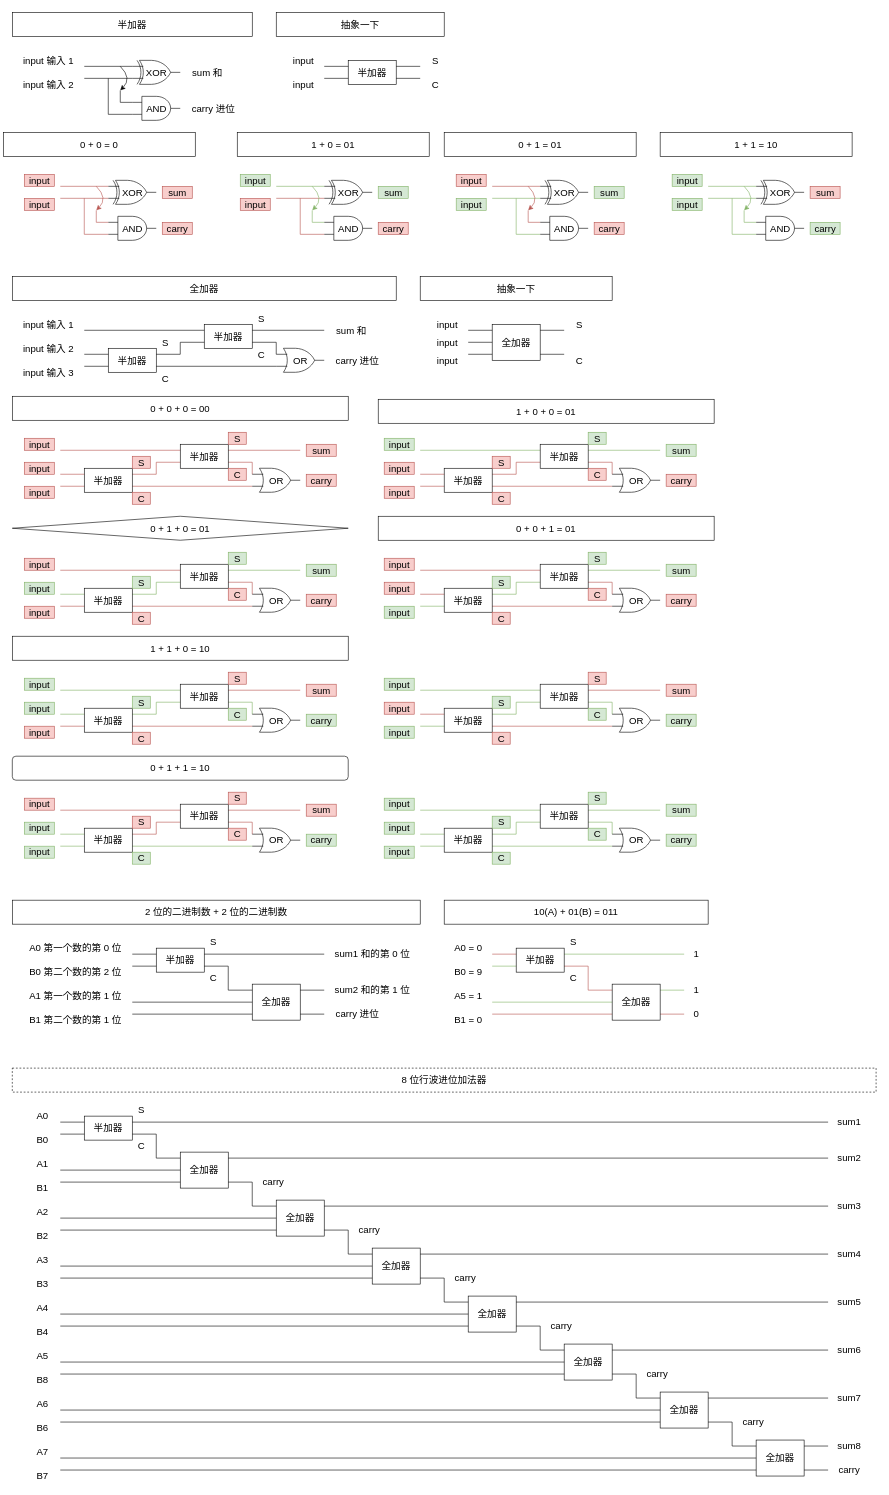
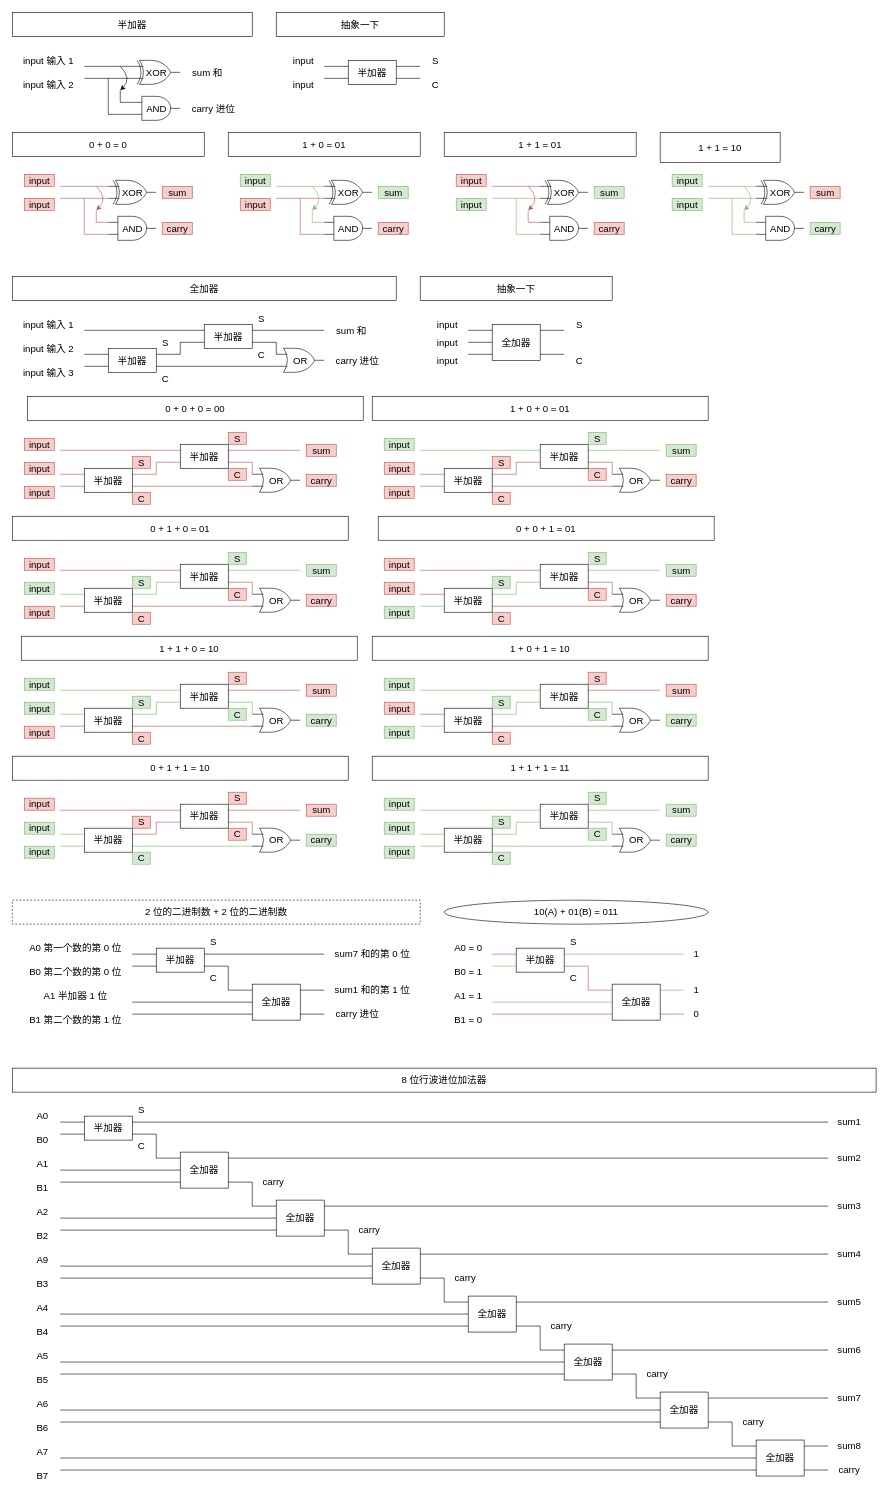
- <mxCell id="34" value="0 + 0 = 0" style="rounded=0;whiteSpace=wrap;html=1;fontSize=16;strokeColor=#000000;fillColor=none;container=0;" parent="1" vertex="1"><mxGeometry x="5" y="220" width="320" height="40" as="geometry" /></mxCell>
+ <mxCell id="34" value="0 + 0 = 0" style="rounded=0;whiteSpace=wrap;html=1;fontSize=16;strokeColor=#000000;fillColor=none;container=0;" parent="1" vertex="1"><mxGeometry x="20" y="220" width="320" height="40" as="geometry" /></mxCell>
- <mxCell id="46" value="1 + 0 = 01" style="rounded=0;whiteSpace=wrap;html=1;fontSize=16;strokeColor=#000000;fillColor=none;container=0;" parent="1" vertex="1"><mxGeometry x="395" y="220" width="320" height="40" as="geometry" /></mxCell>
+ <mxCell id="46" value="1 + 0 = 01" style="rounded=0;whiteSpace=wrap;html=1;fontSize=16;strokeColor=#000000;fillColor=none;container=0;" parent="1" vertex="1"><mxGeometry x="380" y="220" width="320" height="40" as="geometry" /></mxCell>
- <mxCell id="58" value="0 + 1 = 01" style="rounded=0;whiteSpace=wrap;html=1;fontSize=16;strokeColor=#000000;fillColor=none;container=0;" parent="1" vertex="1"><mxGeometry x="740" y="220" width="320" height="40" as="geometry" /></mxCell>
+ <mxCell id="58" value="1 + 1 = 01" style="rounded=0;whiteSpace=wrap;html=1;fontSize=16;strokeColor=#000000;fillColor=none;container=0;" parent="1" vertex="1"><mxGeometry x="740" y="220" width="320" height="40" as="geometry" /></mxCell>
- <mxCell id="70" value="1 + 1 = 10" style="rounded=0;whiteSpace=wrap;html=1;fontSize=16;strokeColor=#000000;fillColor=none;container=0;" parent="1" vertex="1"><mxGeometry x="1100" y="220" width="320" height="40" as="geometry" /></mxCell>
+ <mxCell id="70" value="1 + 1 = 10" style="rounded=0;whiteSpace=wrap;html=1;fontSize=16;strokeColor=#000000;fillColor=none;container=0;" parent="1" vertex="1"><mxGeometry x="1100" y="220" width="200" height="50" as="geometry" /></mxCell>
- <mxCell id="103" value="0 + 0 + 0 = 00" style="rounded=0;whiteSpace=wrap;html=1;fontSize=16;strokeColor=#000000;fillColor=none;container=0;" parent="1" vertex="1"><mxGeometry x="20" y="660" width="560" height="40" as="geometry" /></mxCell>
+ <mxCell id="103" value="0 + 0 + 0 = 00" style="rounded=0;whiteSpace=wrap;html=1;fontSize=16;strokeColor=#000000;fillColor=none;container=0;" parent="1" vertex="1"><mxGeometry x="45" y="660" width="560" height="40" as="geometry" /></mxCell>
- <mxCell id="108" value="1 + 0 + 0 = 01" style="rounded=0;whiteSpace=wrap;html=1;fontSize=16;strokeColor=#000000;fillColor=none;container=0;" parent="1" vertex="1"><mxGeometry x="630" y="665" width="560" height="40" as="geometry" /></mxCell>
+ <mxCell id="108" value="1 + 0 + 0 = 01" style="rounded=0;whiteSpace=wrap;html=1;fontSize=16;strokeColor=#000000;fillColor=none;container=0;" parent="1" vertex="1"><mxGeometry x="620" y="660" width="560" height="40" as="geometry" /></mxCell>
- <mxCell id="113" value="0 + 1 + 0 = 01" style="rhombus;whiteSpace=wrap;html=1;fontSize=16;strokeColor=#000000;fillColor=none;container=0;" parent="1" vertex="1"><mxGeometry x="20" y="860" width="560" height="40" as="geometry" /></mxCell>
+ <mxCell id="113" value="0 + 1 + 0 = 01" style="rounded=0;whiteSpace=wrap;html=1;fontSize=16;strokeColor=#000000;fillColor=none;container=0;" parent="1" vertex="1"><mxGeometry x="20" y="860" width="560" height="40" as="geometry" /></mxCell>
- <mxCell id="109" value="1 + 1 + 0 = 10" style="rounded=0;whiteSpace=wrap;html=1;fontSize=16;strokeColor=#000000;fillColor=none;container=0;" parent="1" vertex="1"><mxGeometry x="20" y="1060" width="560" height="40" as="geometry" /></mxCell>
+ <mxCell id="109" value="1 + 1 + 0 = 10" style="rounded=0;whiteSpace=wrap;html=1;fontSize=16;strokeColor=#000000;fillColor=none;container=0;" parent="1" vertex="1"><mxGeometry x="35" y="1060" width="560" height="40" as="geometry" /></mxCell>
+ <mxCell id="110" value="1 + 0 + 1 = 10" style="rounded=0;whiteSpace=wrap;html=1;fontSize=16;strokeColor=#000000;fillColor=none;container=0;" parent="1" vertex="1"><mxGeometry x="620" y="1060" width="560" height="40" as="geometry" /></mxCell>
- <mxCell id="111" value="0 + 1 + 1 = 10" style="whiteSpace=wrap;html=1;fontSize=16;strokeColor=#000000;fillColor=none;container=0;rounded=1;" parent="1" vertex="1"><mxGeometry x="20" y="1260" width="560" height="40" as="geometry" /></mxCell>
+ <mxCell id="111" value="0 + 1 + 1 = 10" style="rounded=0;whiteSpace=wrap;html=1;fontSize=16;strokeColor=#000000;fillColor=none;container=0;" parent="1" vertex="1"><mxGeometry x="20" y="1260" width="560" height="40" as="geometry" /></mxCell>
+ <mxCell id="112" value="1 + 1 + 1 = 11" style="rounded=0;whiteSpace=wrap;html=1;fontSize=16;strokeColor=#000000;fillColor=none;container=0;" parent="1" vertex="1"><mxGeometry x="620" y="1260" width="560" height="40" as="geometry" /></mxCell>
- <mxCell id="130" value="2 位的二进制数 + 2 位的二进制数" style="rounded=0;whiteSpace=wrap;html=1;fontSize=16;strokeColor=#000000;fillColor=none;container=0;" parent="1" vertex="1"><mxGeometry x="20" y="1500" width="680" height="40" as="geometry" /></mxCell>
+ <mxCell id="130" value="2 位的二进制数 + 2 位的二进制数" style="rounded=0;whiteSpace=wrap;html=1;fontSize=16;strokeColor=#000000;fillColor=none;container=0;dashed=1;" parent="1" vertex="1"><mxGeometry x="20" y="1500" width="680" height="40" as="geometry" /></mxCell>
- <mxCell id="393" value="10(A) + 01(B) = 011" style="rounded=0;whiteSpace=wrap;html=1;fontSize=16;strokeColor=#000000;fillColor=none;container=0;" parent="1" vertex="1"><mxGeometry x="740" y="1500" width="440" height="40" as="geometry" /></mxCell>
+ <mxCell id="393" value="10(A) + 01(B) = 011" style="ellipse;whiteSpace=wrap;html=1;fontSize=16;strokeColor=#000000;fillColor=none;container=0;" parent="1" vertex="1"><mxGeometry x="740" y="1500" width="440" height="40" as="geometry" /></mxCell>
- <mxCell id="128" value="sum1 和的第 0 位" style="text;html=1;align=center;verticalAlign=middle;resizable=0;points=[];autosize=1;strokeColor=none;fillColor=none;fontSize=16;container=0;" parent="1" vertex="1"><mxGeometry x="550" y="1580" width="140" height="20" as="geometry" /></mxCell>
+ <mxCell id="128" value="sum7 和的第 0 位" style="text;html=1;align=center;verticalAlign=middle;resizable=0;points=[];autosize=1;strokeColor=none;fillColor=none;fontSize=16;container=0;" parent="1" vertex="1"><mxGeometry x="550" y="1580" width="140" height="20" as="geometry" /></mxCell>
- <mxCell id="122" value="B0 第二个数的第 2 位" style="text;html=1;align=center;verticalAlign=middle;resizable=0;points=[];autosize=1;strokeColor=none;fillColor=none;fontSize=16;container=0;" parent="1" vertex="1"><mxGeometry x="40" y="1610" width="170" height="20" as="geometry" /></mxCell>
+ <mxCell id="122" value="B0 第二个数的第 0 位" style="text;html=1;align=center;verticalAlign=middle;resizable=0;points=[];autosize=1;strokeColor=none;fillColor=none;fontSize=16;container=0;" parent="1" vertex="1"><mxGeometry x="40" y="1610" width="170" height="20" as="geometry" /></mxCell>
- <mxCell id="385" value="B0 = 9" style="text;html=1;align=center;verticalAlign=middle;resizable=0;points=[];autosize=1;strokeColor=none;fillColor=none;fontSize=16;container=0;" parent="1" vertex="1"><mxGeometry x="750" y="1610" width="60" height="20" as="geometry" /></mxCell>
+ <mxCell id="385" value="B0 = 1" style="text;html=1;align=center;verticalAlign=middle;resizable=0;points=[];autosize=1;strokeColor=none;fillColor=none;fontSize=16;container=0;" parent="1" vertex="1"><mxGeometry x="750" y="1610" width="60" height="20" as="geometry" /></mxCell>
- <mxCell id="129" value="sum2 和的第 1 位" style="text;html=1;align=center;verticalAlign=middle;resizable=0;points=[];autosize=1;strokeColor=none;fillColor=none;fontSize=16;container=0;" parent="1" vertex="1"><mxGeometry x="550" y="1640" width="140" height="20" as="geometry" /></mxCell>
+ <mxCell id="129" value="sum1 和的第 1 位" style="text;html=1;align=center;verticalAlign=middle;resizable=0;points=[];autosize=1;strokeColor=none;fillColor=none;fontSize=16;container=0;" parent="1" vertex="1"><mxGeometry x="550" y="1640" width="140" height="20" as="geometry" /></mxCell>
- <mxCell id="127" value="A1 第一个数的第 1 位" style="text;html=1;align=center;verticalAlign=middle;resizable=0;points=[];autosize=1;strokeColor=none;fillColor=none;fontSize=16;container=0;" parent="1" vertex="1"><mxGeometry x="40" y="1650" width="170" height="20" as="geometry" /></mxCell>
+ <mxCell id="127" value="A1 半加器 1 位" style="text;html=1;align=center;verticalAlign=middle;resizable=0;points=[];autosize=1;strokeColor=none;fillColor=none;fontSize=16;container=0;" parent="1" vertex="1"><mxGeometry x="40" y="1650" width="170" height="20" as="geometry" /></mxCell>
- <mxCell id="390" value="A5 = 1" style="text;html=1;align=center;verticalAlign=middle;resizable=0;points=[];autosize=1;strokeColor=none;fillColor=none;fontSize=16;container=0;" parent="1" vertex="1"><mxGeometry x="750" y="1650" width="60" height="20" as="geometry" /></mxCell>
+ <mxCell id="390" value="A1 = 1" style="text;html=1;align=center;verticalAlign=middle;resizable=0;points=[];autosize=1;strokeColor=none;fillColor=none;fontSize=16;container=0;" parent="1" vertex="1"><mxGeometry x="750" y="1650" width="60" height="20" as="geometry" /></mxCell>
- <mxCell id="115" value="8 位行波进位加法器" style="rounded=0;whiteSpace=wrap;html=1;fontSize=16;strokeColor=#000000;fillColor=none;container=0;dashed=1;" parent="1" vertex="1"><mxGeometry x="20" y="1780" width="1440" height="40" as="geometry" /></mxCell>
+ <mxCell id="115" value="8 位行波进位加法器" style="rounded=0;whiteSpace=wrap;html=1;fontSize=16;strokeColor=#000000;fillColor=none;container=0;" parent="1" vertex="1"><mxGeometry x="20" y="1780" width="1440" height="40" as="geometry" /></mxCell>
- <mxCell id="329" value="A3" style="text;html=1;align=center;verticalAlign=middle;resizable=0;points=[];autosize=1;fontSize=16;container=0;" parent="1" vertex="1"><mxGeometry x="50" y="2090" width="40" height="20" as="geometry" /></mxCell>
+ <mxCell id="329" value="A9" style="text;html=1;align=center;verticalAlign=middle;resizable=0;points=[];autosize=1;fontSize=16;container=0;" parent="1" vertex="1"><mxGeometry x="50" y="2090" width="40" height="20" as="geometry" /></mxCell>
- <mxCell id="352" value="B8" style="text;html=1;align=center;verticalAlign=middle;resizable=0;points=[];autosize=1;fontSize=16;container=0;" parent="1" vertex="1"><mxGeometry x="50" y="2290" width="40" height="20" as="geometry" /></mxCell>
+ <mxCell id="352" value="B5" style="text;html=1;align=center;verticalAlign=middle;resizable=0;points=[];autosize=1;fontSize=16;container=0;" parent="1" vertex="1"><mxGeometry x="50" y="2290" width="40" height="20" as="geometry" /></mxCell>
